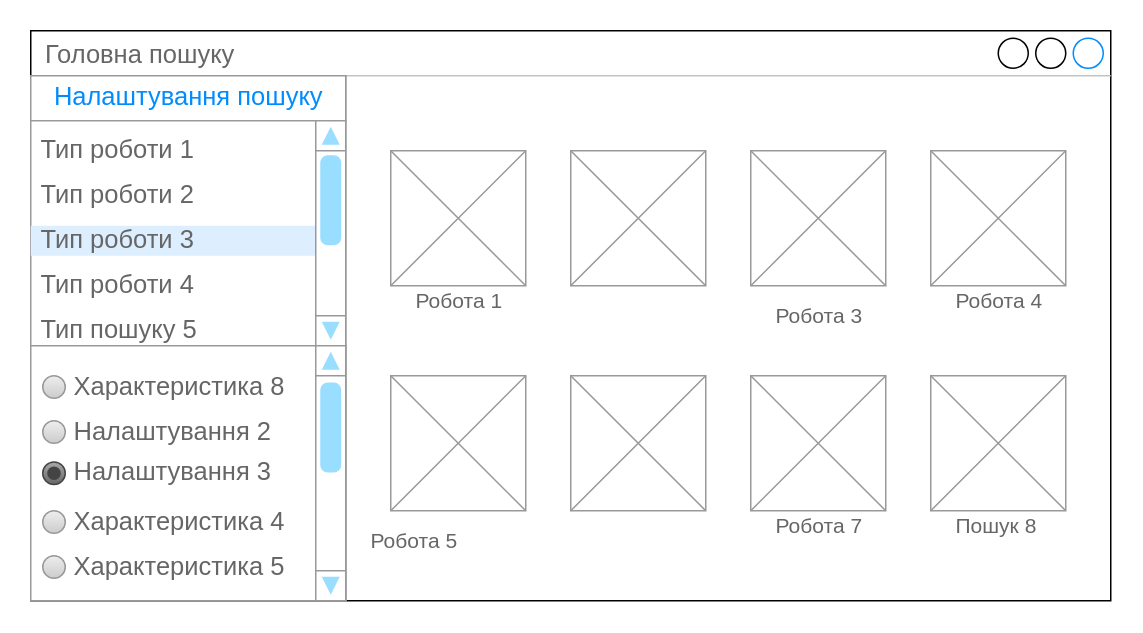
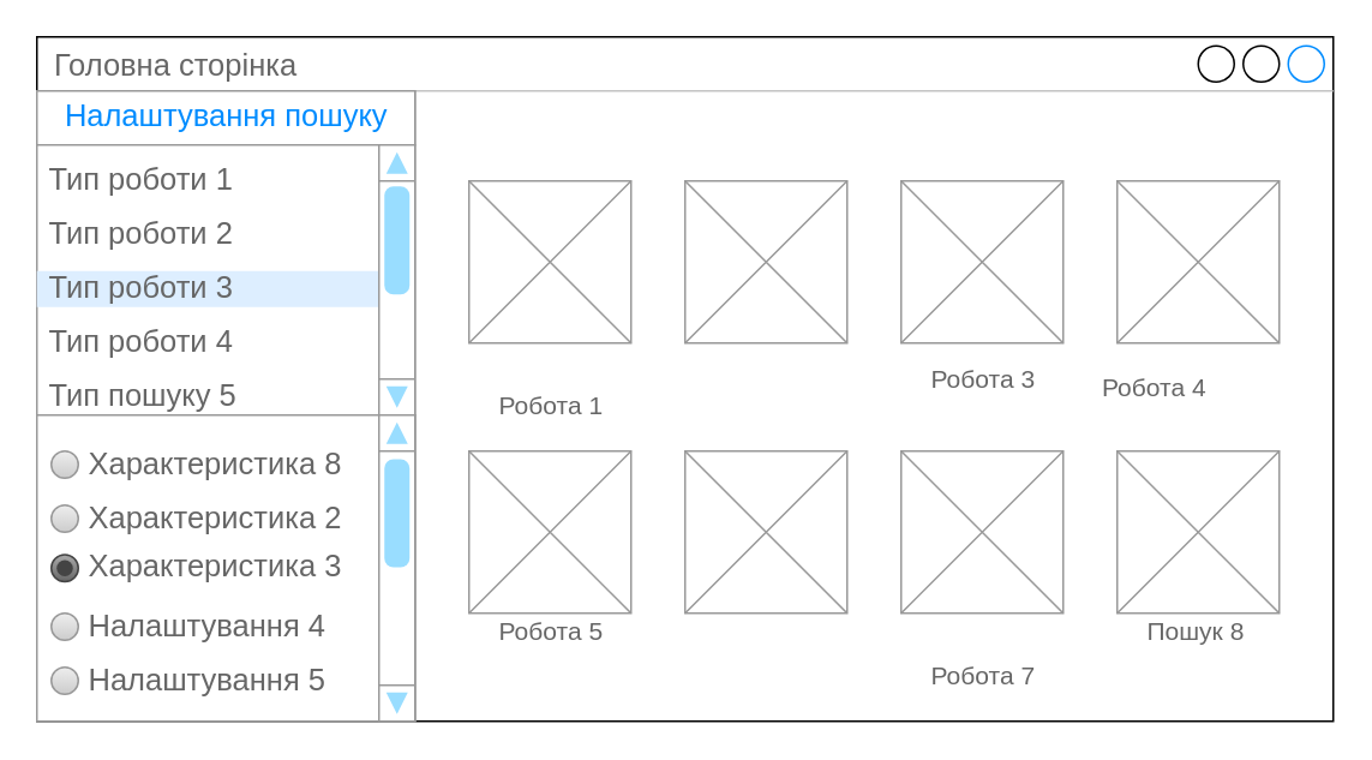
- <mxCell id="2" value="Головна пошуку" style="strokeWidth=1;shadow=0;dashed=0;align=center;html=1;shape=mxgraph.mockup.containers.window;align=left;verticalAlign=top;spacingLeft=8;strokeColor2=#008cff;strokeColor3=#c4c4c4;fontColor=#666666;mainText=;fontSize=17;labelBackgroundColor=none;" vertex="1" parent="1"><mxGeometry x="20" y="20" width="720" height="380" as="geometry" /></mxCell>
+ <mxCell id="2" value="Головна сторінка" style="strokeWidth=1;shadow=0;dashed=0;align=center;html=1;shape=mxgraph.mockup.containers.window;align=left;verticalAlign=top;spacingLeft=8;strokeColor2=#008cff;strokeColor3=#c4c4c4;fontColor=#666666;mainText=;fontSize=17;labelBackgroundColor=none;" vertex="1" parent="1"><mxGeometry x="20" y="20" width="720" height="380" as="geometry" /></mxCell>
- <mxCell id="27" value="&lt;font style=&quot;font-size: 14px;&quot;&gt;Робота 1&lt;/font&gt;" style="strokeWidth=1;shadow=0;dashed=0;align=center;html=1;shape=mxgraph.mockup.forms.anchor;fontSize=17;fontColor=#666666;align=left;spacingLeft=5;resizeWidth=1;" vertex="1" parent="1"><mxGeometry x="270" y="190" width="70" height="20" as="geometry" /></mxCell>
+ <mxCell id="27" value="&lt;font style=&quot;font-size: 14px;&quot;&gt;Робота 1&lt;/font&gt;" style="strokeWidth=1;shadow=0;dashed=0;align=center;html=1;shape=mxgraph.mockup.forms.anchor;fontSize=17;fontColor=#666666;align=left;spacingLeft=5;resizeWidth=1;" vertex="1" parent="1"><mxGeometry x="270" y="215" width="70" height="20" as="geometry" /></mxCell>
- <mxCell id="29" value="&lt;font style=&quot;font-size: 14px;&quot;&gt;Робота 4&lt;/font&gt;" style="strokeWidth=1;shadow=0;dashed=0;align=center;html=1;shape=mxgraph.mockup.forms.anchor;fontSize=17;fontColor=#666666;align=left;spacingLeft=5;resizeWidth=1;" vertex="1" parent="1"><mxGeometry x="630" y="190" width="70" height="20" as="geometry" /></mxCell>
+ <mxCell id="29" value="&lt;font style=&quot;font-size: 14px;&quot;&gt;Робота 4&lt;/font&gt;" style="strokeWidth=1;shadow=0;dashed=0;align=center;html=1;shape=mxgraph.mockup.forms.anchor;fontSize=17;fontColor=#666666;align=left;spacingLeft=5;resizeWidth=1;" vertex="1" parent="1"><mxGeometry x="605" y="205" width="70" height="20" as="geometry" /></mxCell>
- <mxCell id="13" value="Налаштування 2" style="shape=ellipse;rSize=0;fillColor=#eeeeee;strokeColor=#999999;gradientColor=#cccccc;html=1;align=left;spacingLeft=4;fontSize=17;fontColor=#666666;labelPosition=right;" vertex="1" parent="11"><mxGeometry x="8" y="50" width="15" height="15" as="geometry" /></mxCell>
+ <mxCell id="13" value="Характеристика 2" style="shape=ellipse;rSize=0;fillColor=#eeeeee;strokeColor=#999999;gradientColor=#cccccc;html=1;align=left;spacingLeft=4;fontSize=17;fontColor=#666666;labelPosition=right;" vertex="1" parent="11"><mxGeometry x="8" y="50" width="15" height="15" as="geometry" /></mxCell>
- <mxCell id="14" value="&lt;span style=&quot;color: rgb(102, 102, 102);&quot;&gt;Налаштування 3&lt;/span&gt;" style="shape=ellipse;rSize=0;fillColor=#aaaaaa;strokeColor=#444444;gradientColor=#666666;html=1;align=left;spacingLeft=4;fontSize=17;fontColor=#008cff;labelPosition=right;" vertex="1" parent="11"><mxGeometry x="8" y="77.5" width="15" height="15" as="geometry" /></mxCell>
+ <mxCell id="14" value="&lt;span style=&quot;color: rgb(102, 102, 102);&quot;&gt;Характеристика 3&lt;/span&gt;" style="shape=ellipse;rSize=0;fillColor=#aaaaaa;strokeColor=#444444;gradientColor=#666666;html=1;align=left;spacingLeft=4;fontSize=17;fontColor=#008cff;labelPosition=right;" vertex="1" parent="11"><mxGeometry x="8" y="77.5" width="15" height="15" as="geometry" /></mxCell>
- <mxCell id="16" value="Характеристика 4" style="shape=ellipse;rSize=0;fillColor=#eeeeee;strokeColor=#999999;gradientColor=#cccccc;html=1;align=left;spacingLeft=4;fontSize=17;fontColor=#666666;labelPosition=right;" vertex="1" parent="11"><mxGeometry x="8" y="110" width="15" height="15" as="geometry" /></mxCell>
+ <mxCell id="16" value="Налаштування 4" style="shape=ellipse;rSize=0;fillColor=#eeeeee;strokeColor=#999999;gradientColor=#cccccc;html=1;align=left;spacingLeft=4;fontSize=17;fontColor=#666666;labelPosition=right;" vertex="1" parent="11"><mxGeometry x="8" y="110" width="15" height="15" as="geometry" /></mxCell>
- <mxCell id="31" value="&lt;font style=&quot;font-size: 14px;&quot;&gt;Робота 7&lt;/font&gt;" style="strokeWidth=1;shadow=0;dashed=0;align=center;html=1;shape=mxgraph.mockup.forms.anchor;fontSize=17;fontColor=#666666;align=left;spacingLeft=5;resizeWidth=1;" vertex="1" parent="1"><mxGeometry x="510" y="340" width="70" height="20" as="geometry" /></mxCell>
+ <mxCell id="31" value="&lt;font style=&quot;font-size: 14px;&quot;&gt;Робота 7&lt;/font&gt;" style="strokeWidth=1;shadow=0;dashed=0;align=center;html=1;shape=mxgraph.mockup.forms.anchor;fontSize=17;fontColor=#666666;align=left;spacingLeft=5;resizeWidth=1;" vertex="1" parent="1"><mxGeometry x="510" y="365" width="70" height="20" as="geometry" /></mxCell>
- <mxCell id="30" value="&lt;font style=&quot;font-size: 14px;&quot;&gt;Робота 5&lt;/font&gt;" style="strokeWidth=1;shadow=0;dashed=0;align=center;html=1;shape=mxgraph.mockup.forms.anchor;fontSize=17;fontColor=#666666;align=left;spacingLeft=5;resizeWidth=1;" vertex="1" parent="1"><mxGeometry x="240" y="350" width="70" height="20" as="geometry" /></mxCell>
+ <mxCell id="30" value="&lt;font style=&quot;font-size: 14px;&quot;&gt;Робота 5&lt;/font&gt;" style="strokeWidth=1;shadow=0;dashed=0;align=center;html=1;shape=mxgraph.mockup.forms.anchor;fontSize=17;fontColor=#666666;align=left;spacingLeft=5;resizeWidth=1;" vertex="1" parent="1"><mxGeometry x="270" y="340" width="70" height="20" as="geometry" /></mxCell>
- <mxCell id="18" value="Характеристика 5" style="shape=ellipse;rSize=0;fillColor=#eeeeee;strokeColor=#999999;gradientColor=#cccccc;html=1;align=left;spacingLeft=4;fontSize=17;fontColor=#666666;labelPosition=right;" vertex="1" parent="11"><mxGeometry x="8" y="140" width="15" height="15" as="geometry" /></mxCell>
+ <mxCell id="18" value="Налаштування 5" style="shape=ellipse;rSize=0;fillColor=#eeeeee;strokeColor=#999999;gradientColor=#cccccc;html=1;align=left;spacingLeft=4;fontSize=17;fontColor=#666666;labelPosition=right;" vertex="1" parent="11"><mxGeometry x="8" y="140" width="15" height="15" as="geometry" /></mxCell>
